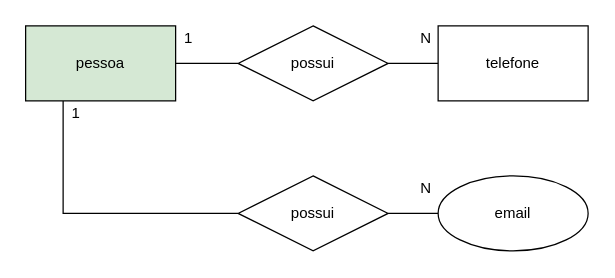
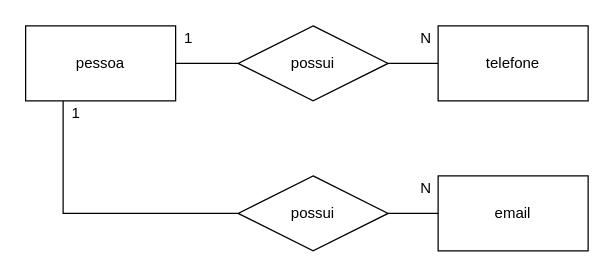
- <mxCell id="4" value="pessoa" style="rounded=0;whiteSpace=wrap;html=1;fillColor=#d5e8d4;" vertex="1" parent="1"><mxGeometry x="20" y="20" width="120" height="60" as="geometry" /></mxCell>
+ <mxCell id="4" value="pessoa" style="rounded=0;whiteSpace=wrap;html=1;" vertex="1" parent="1"><mxGeometry x="20" y="20" width="120" height="60" as="geometry" /></mxCell>
- <mxCell id="6" value="email" style="ellipse;whiteSpace=wrap;html=1;" vertex="1" parent="1"><mxGeometry x="350" y="140" width="120" height="60" as="geometry" /></mxCell>
+ <mxCell id="6" value="email" style="rounded=0;whiteSpace=wrap;html=1;" vertex="1" parent="1"><mxGeometry x="350" y="140" width="120" height="60" as="geometry" /></mxCell>
